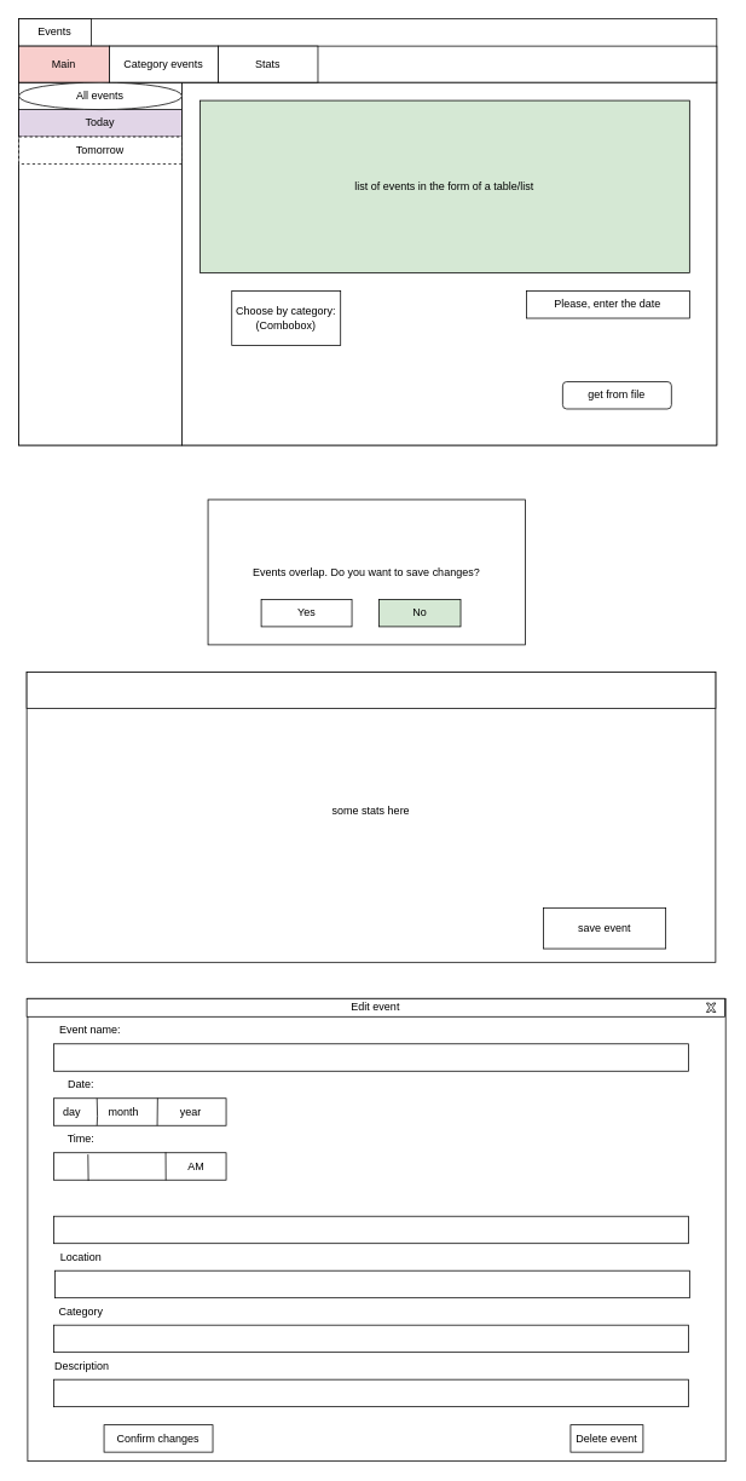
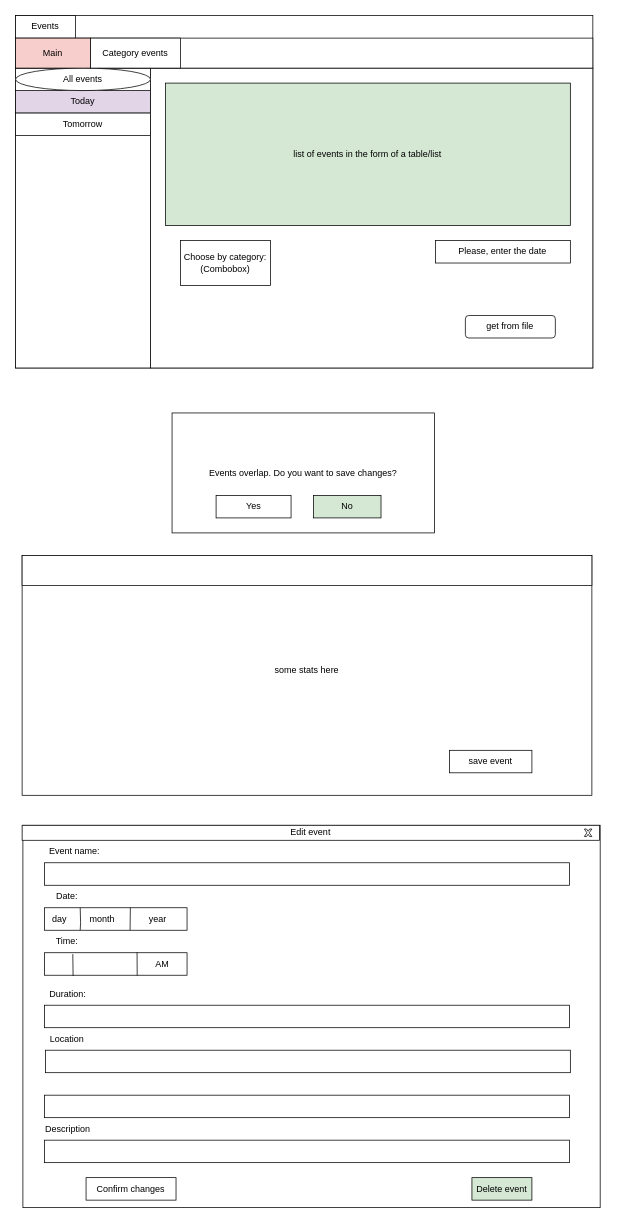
- <mxCell id="24" value="Stats" style="rounded=0;whiteSpace=wrap;html=1;" parent="1" vertex="1"><mxGeometry x="240.27" y="50" width="110" height="40" as="geometry" /></mxCell>
- <mxCell id="5" value="Tomorrow" style="rounded=0;whiteSpace=wrap;html=1;dashed=1;" parent="1" vertex="1"><mxGeometry x="20.27" y="150" width="180" height="30" as="geometry" /></mxCell>
+ <mxCell id="5" value="Tomorrow" style="rounded=0;whiteSpace=wrap;html=1;" parent="1" vertex="1"><mxGeometry x="20.27" y="150" width="180" height="30" as="geometry" /></mxCell>
- <mxCell id="14" value="Choose by category: (Combobox)" style="rounded=0;whiteSpace=wrap;html=1;" parent="1" vertex="1"><mxGeometry x="255.27" y="320" width="120" height="60" as="geometry" /></mxCell>
+ <mxCell id="14" value="Choose by category: (Combobox)" style="rounded=0;whiteSpace=wrap;html=1;" parent="1" vertex="1"><mxGeometry x="240.27" y="320" width="120" height="60" as="geometry" /></mxCell>
- <mxCell id="21" value="save event" style="rounded=0;whiteSpace=wrap;html=1;" parent="1" vertex="1"><mxGeometry x="599" y="1000" width="135" height="45" as="geometry" /></mxCell>
+ <mxCell id="21" value="save event" style="rounded=0;whiteSpace=wrap;html=1;" parent="1" vertex="1"><mxGeometry x="599" y="1000" width="110" height="30" as="geometry" /></mxCell>
+ <mxCell id="31" value="Duration:" style="text;html=1;align=center;verticalAlign=middle;whiteSpace=wrap;rounded=0;" parent="1" vertex="1"><mxGeometry x="60.27" y="1310" width="60" height="30" as="geometry" /></mxCell>
- <mxCell id="42" value="Category" style="text;html=1;align=center;verticalAlign=middle;whiteSpace=wrap;rounded=0;" parent="1" vertex="1"><mxGeometry x="59" y="1430" width="60" height="30" as="geometry" /></mxCell>
- <mxCell id="27" value="Delete event" style="rounded=0;whiteSpace=wrap;html=1;" parent="1" vertex="1"><mxGeometry x="629" y="1570" width="80" height="30" as="geometry" /></mxCell>
+ <mxCell id="27" value="Delete event" style="rounded=0;whiteSpace=wrap;html=1;fillColor=#d5e8d4;" parent="1" vertex="1"><mxGeometry x="629" y="1570" width="80" height="30" as="geometry" /></mxCell>
